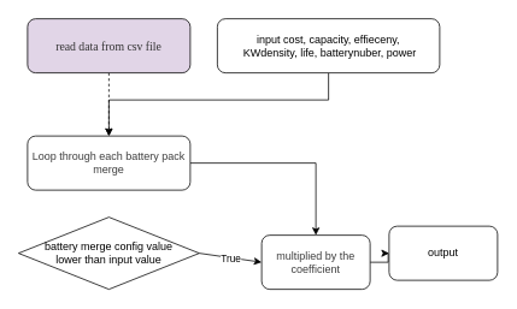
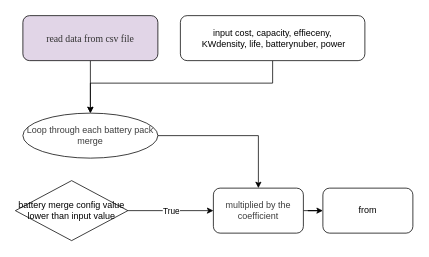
- <mxCell id="2" value="" style="edgeStyle=orthogonalEdgeStyle;rounded=0;orthogonalLoop=1;jettySize=auto;html=1;dashed=1;" edge="1" parent="1" source="3" target="5"><mxGeometry relative="1" as="geometry" /></mxCell>
+ <mxCell id="2" value="" style="edgeStyle=orthogonalEdgeStyle;rounded=0;orthogonalLoop=1;jettySize=auto;html=1;" edge="1" parent="1" source="3" target="5"><mxGeometry relative="1" as="geometry" /></mxCell>
- <mxCell id="5" value="&lt;span style=&quot;color: rgb(61 , 61 , 61) ; font-family: &amp;#34;arial&amp;#34; , sans-serif&quot;&gt;Loop through each battery pack merge&lt;/span&gt;" style="whiteSpace=wrap;html=1;rounded=1;shadow=0;strokeWidth=1;glass=0;" vertex="1" parent="1"><mxGeometry x="30" y="150" width="180" height="60" as="geometry" /></mxCell>
+ <mxCell id="5" value="&lt;span style=&quot;color: rgb(61 , 61 , 61) ; font-family: &amp;#34;arial&amp;#34; , sans-serif&quot;&gt;Loop through each battery pack merge&lt;/span&gt;" style="ellipse;whiteSpace=wrap;html=1;shadow=0;strokeWidth=1;glass=0;" vertex="1" parent="1"><mxGeometry x="30" y="150" width="180" height="60" as="geometry" /></mxCell>
- <mxCell id="9" value="battery merge config value &lt;br&gt;lower than input value" style="rhombus;whiteSpace=wrap;html=1;" vertex="1" parent="1"><mxGeometry x="20" y="240" width="200" height="80" as="geometry" /></mxCell>
+ <mxCell id="9" value="battery merge config value &lt;br&gt;lower than input value" style="rhombus;whiteSpace=wrap;html=1;" vertex="1" parent="1"><mxGeometry x="20" y="240" width="150" height="80" as="geometry" /></mxCell>
- <mxCell id="8" value="output" style="whiteSpace=wrap;html=1;rounded=1;shadow=0;strokeWidth=1;glass=0;" vertex="1" parent="1"><mxGeometry x="430" y="250" width="120" height="60" as="geometry" /></mxCell>
+ <mxCell id="8" value="from" style="whiteSpace=wrap;html=1;rounded=1;shadow=0;strokeWidth=1;glass=0;" vertex="1" parent="1"><mxGeometry x="430" y="250" width="120" height="60" as="geometry" /></mxCell>
- <mxCell id="7" value="&lt;span style=&quot;color: rgb(61 , 61 , 61) ; font-family: &amp;#34;arial&amp;#34; , sans-serif&quot;&gt;multiplied by the coefficient&lt;/span&gt;" style="whiteSpace=wrap;html=1;rounded=1;shadow=0;strokeWidth=1;glass=0;" vertex="1" parent="1"><mxGeometry x="289" y="260" width="120" height="60" as="geometry" /></mxCell>
+ <mxCell id="7" value="&lt;span style=&quot;color: rgb(61 , 61 , 61) ; font-family: &amp;#34;arial&amp;#34; , sans-serif&quot;&gt;multiplied by the coefficient&lt;/span&gt;" style="whiteSpace=wrap;html=1;rounded=1;shadow=0;strokeWidth=1;glass=0;" vertex="1" parent="1"><mxGeometry x="284" y="250" width="120" height="60" as="geometry" /></mxCell>
